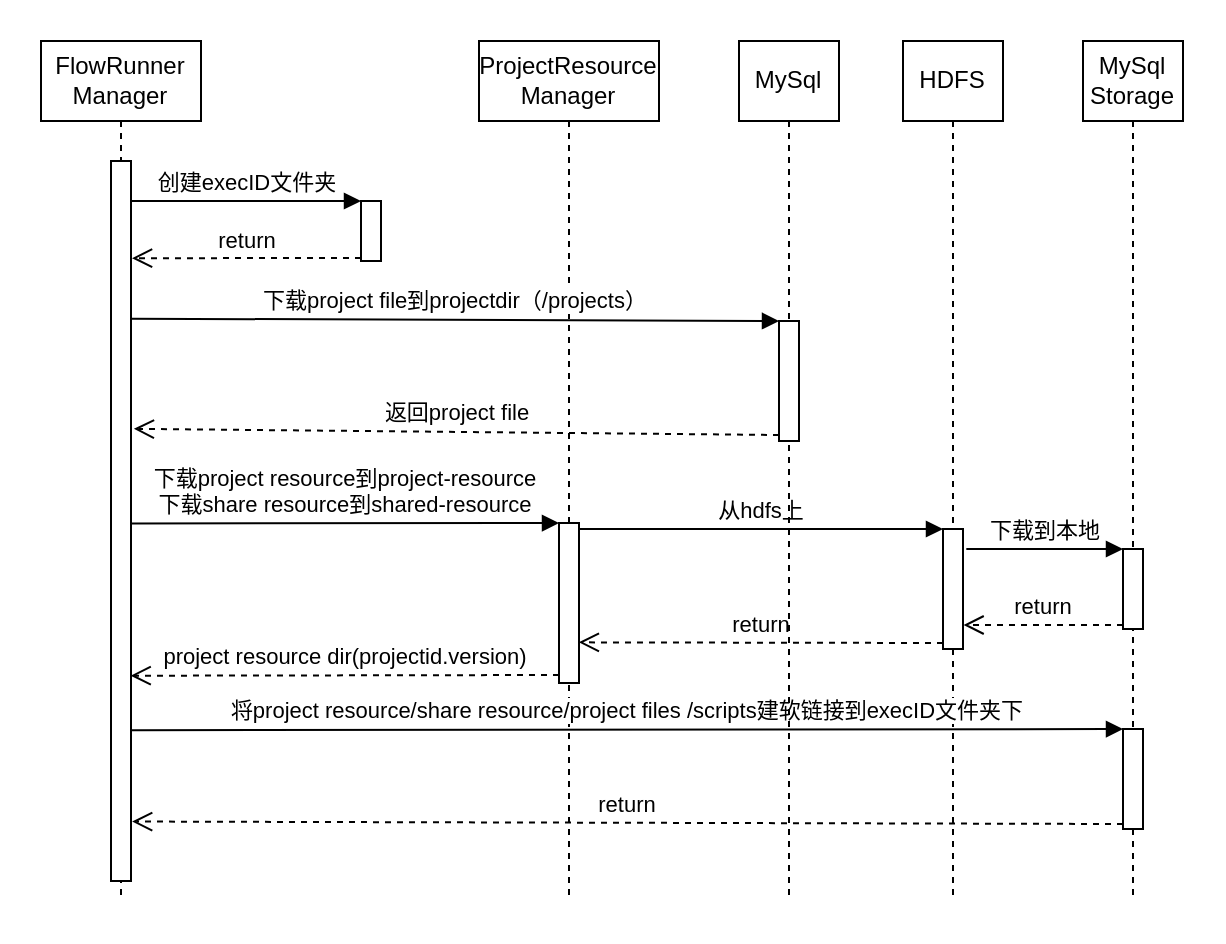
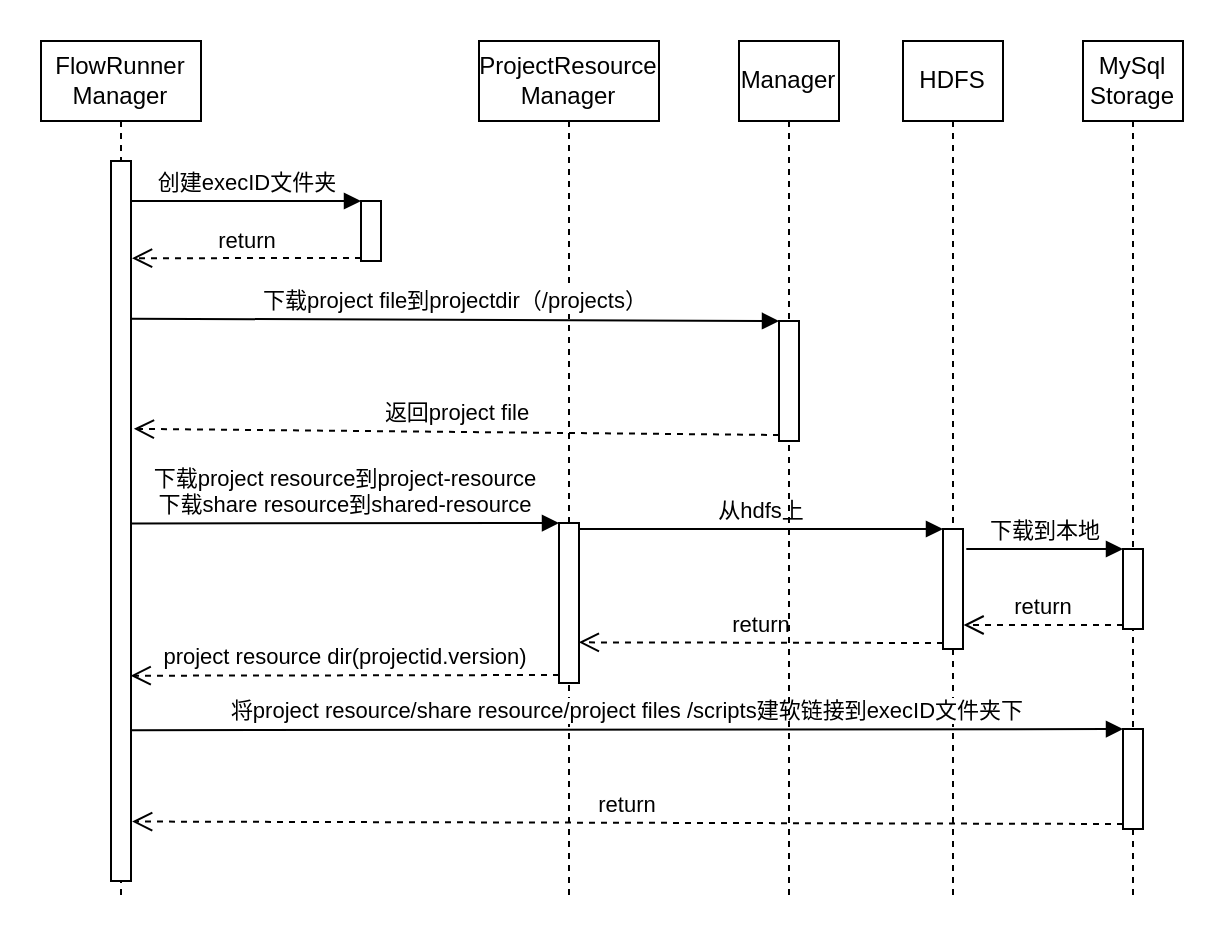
- <mxCell id="22" value="MySql" style="shape=umlLifeline;perimeter=lifelinePerimeter;whiteSpace=wrap;html=1;container=1;collapsible=0;recursiveResize=0;outlineConnect=0;" vertex="1" parent="1"><mxGeometry x="369" y="20" width="50" height="430" as="geometry" /></mxCell>
+ <mxCell id="22" value="Manager" style="shape=umlLifeline;perimeter=lifelinePerimeter;whiteSpace=wrap;html=1;container=1;collapsible=0;recursiveResize=0;outlineConnect=0;" vertex="1" parent="1"><mxGeometry x="369" y="20" width="50" height="430" as="geometry" /></mxCell>
